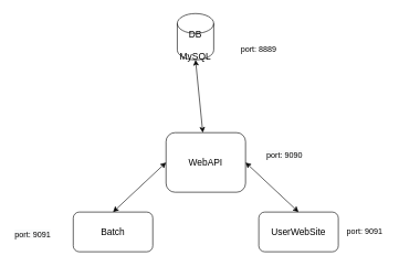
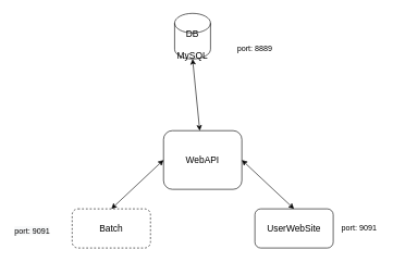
- <mxCell id="11" value="&lt;span style=&quot;color: rgb(0 , 0 , 0) ; font-family: &amp;#34;helvetica&amp;#34; ; font-size: 12px ; font-style: normal ; font-weight: 400 ; letter-spacing: normal ; text-align: center ; text-indent: 0px ; text-transform: none ; word-spacing: 0px ; background-color: rgb(248 , 249 , 250) ; display: inline ; float: none&quot;&gt;port: 9090&lt;/span&gt;" style="text;whiteSpace=wrap;html=1;" vertex="1" parent="1"><mxGeometry x="400" y="220" width="80" height="30" as="geometry" /></mxCell>
- <mxCell id="4" value="&lt;font style=&quot;font-size: 14px&quot;&gt;Batch&lt;/font&gt;" style="rounded=1;whiteSpace=wrap;html=1;" vertex="1" parent="1"><mxGeometry x="110" y="320" width="120" height="60" as="geometry" /></mxCell>
+ <mxCell id="4" value="&lt;font style=&quot;font-size: 14px&quot;&gt;Batch&lt;/font&gt;" style="rounded=1;whiteSpace=wrap;html=1;dashed=1;" vertex="1" parent="1"><mxGeometry x="110" y="320" width="120" height="60" as="geometry" /></mxCell>
